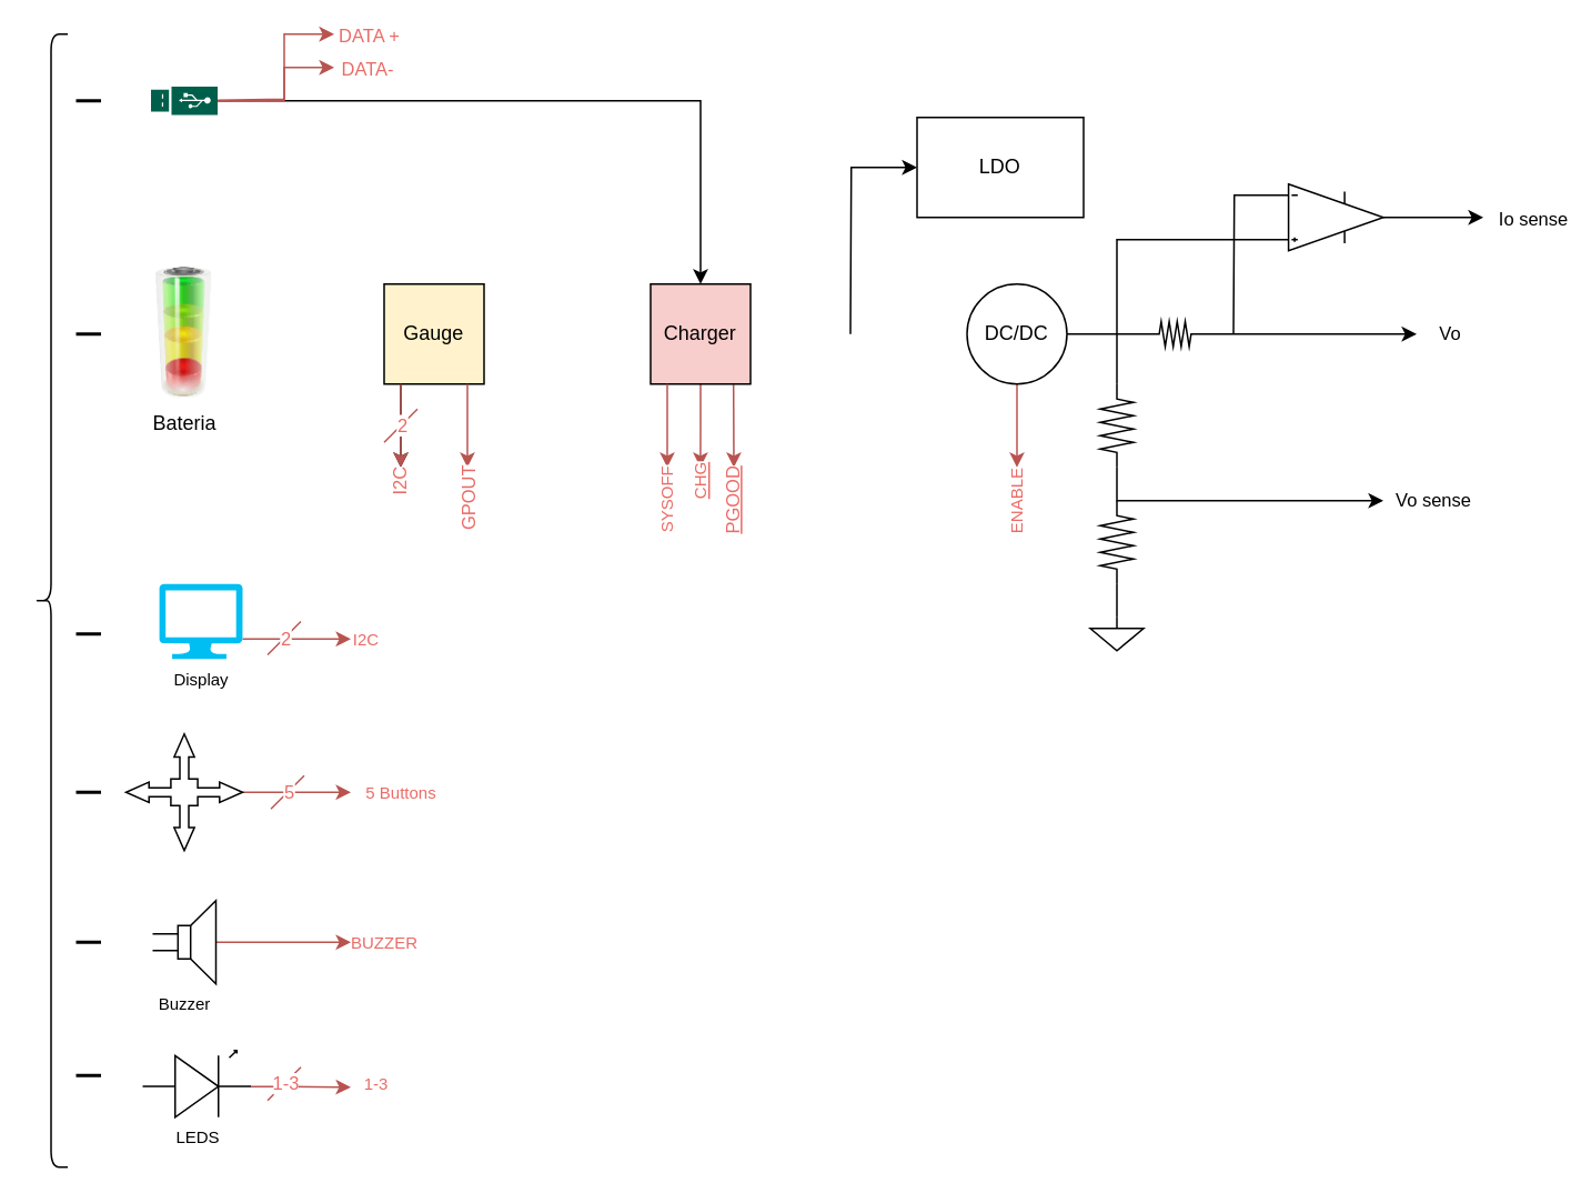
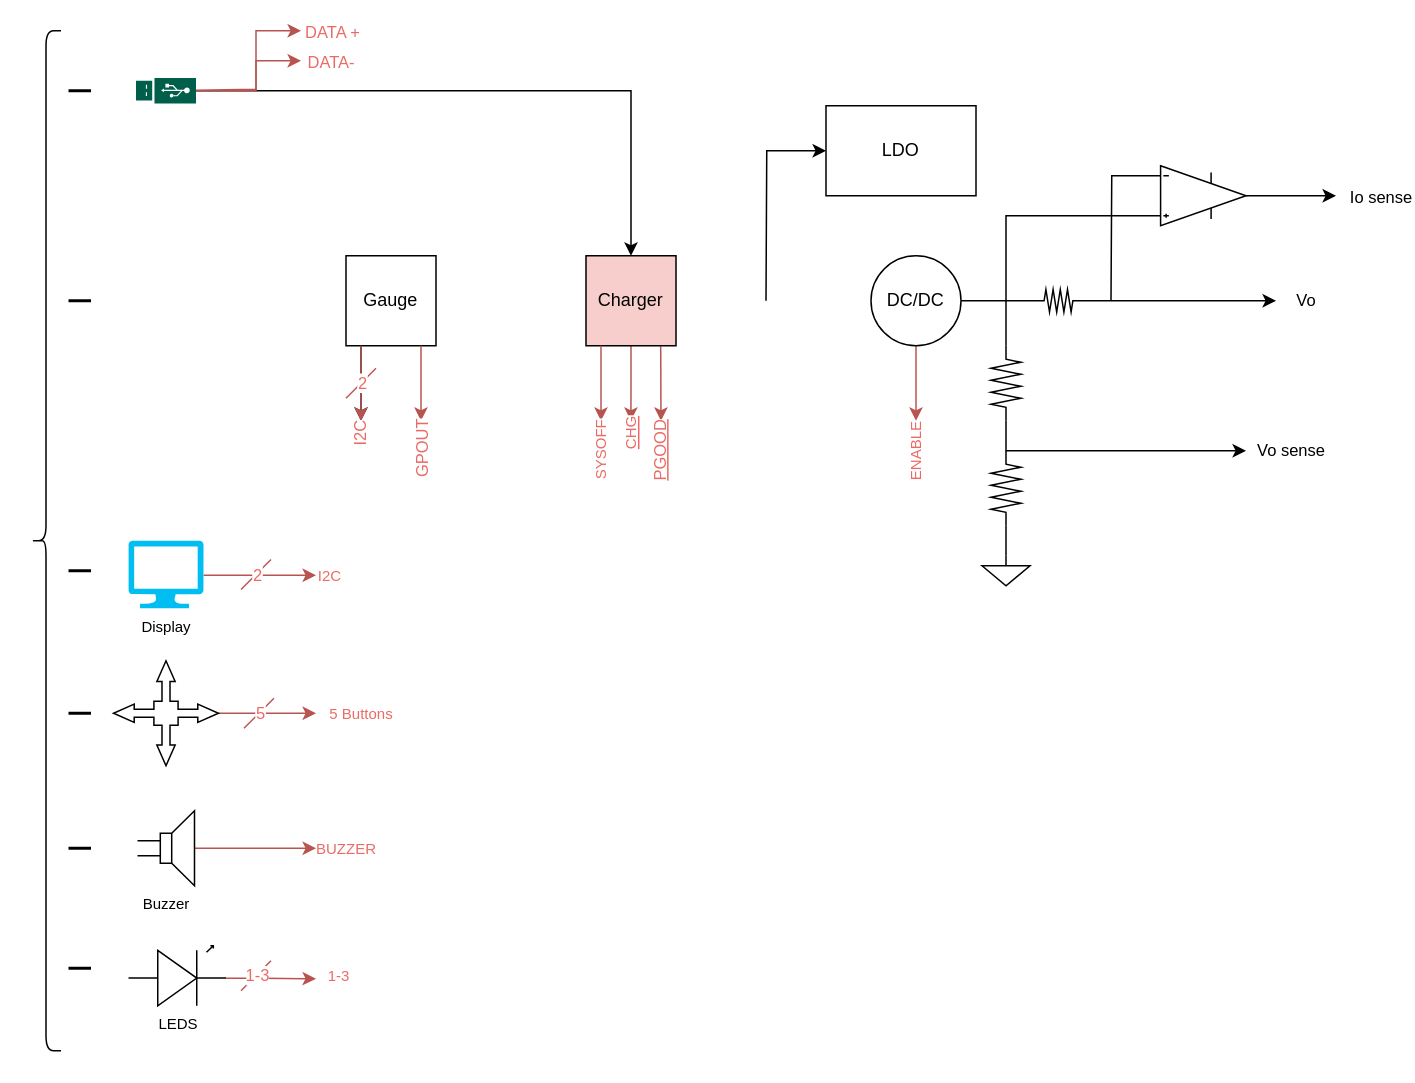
- <mxCell id="2" value="Bateria" style="image;html=1;labelBackgroundColor=#ffffff;image=img/lib/clip_art/general/Battery_allstates_128x128.png" vertex="1" parent="1"><mxGeometry x="70" y="160" width="80" height="80" as="geometry" /></mxCell>
- <mxCell id="4" value="Gauge" style="whiteSpace=wrap;html=1;aspect=fixed;fillColor=#fff2cc;" vertex="1" parent="1"><mxGeometry x="230" y="170" width="60" height="60" as="geometry" /></mxCell>
+ <mxCell id="4" value="Gauge" style="whiteSpace=wrap;html=1;aspect=fixed;" vertex="1" parent="1"><mxGeometry x="230" y="170" width="60" height="60" as="geometry" /></mxCell>
- <mxCell id="41" value="Display" style="verticalLabelPosition=bottom;html=1;verticalAlign=top;align=center;strokeColor=none;fillColor=#00BEF2;shape=mxgraph.azure.computer;pointerEvents=1;fontSize=10;fontColor=#000000;" vertex="1" parent="1"><mxGeometry x="95" y="350" width="50" height="45" as="geometry" /></mxCell>
+ <mxCell id="41" value="Display" style="verticalLabelPosition=bottom;html=1;verticalAlign=top;align=center;strokeColor=none;fillColor=#00BEF2;shape=mxgraph.azure.computer;pointerEvents=1;fontSize=10;fontColor=#000000;" vertex="1" parent="1"><mxGeometry x="85" y="360" width="50" height="45" as="geometry" /></mxCell>
